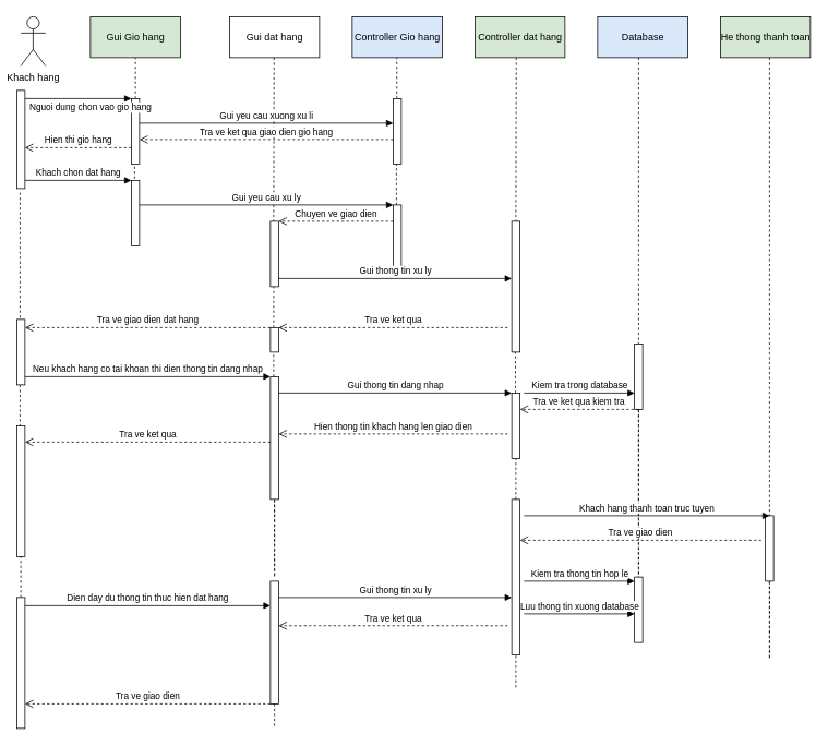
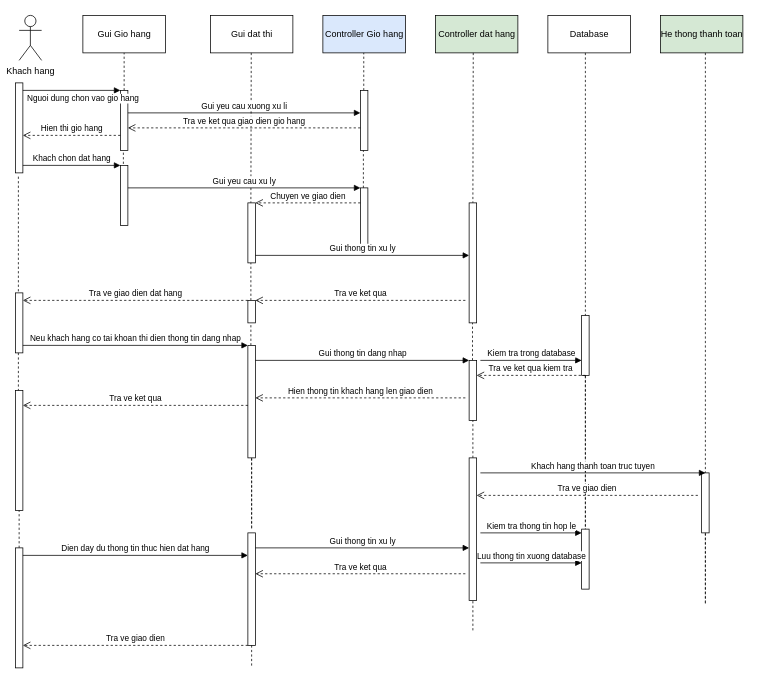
- <mxCell id="3" value="Gui Gio hang" style="html=1;fillColor=#d5e8d4;" parent="1" vertex="1"><mxGeometry x="110" y="20" width="110" height="50" as="geometry" /></mxCell>
+ <mxCell id="3" value="Gui Gio hang" style="html=1;" parent="1" vertex="1"><mxGeometry x="110" y="20" width="110" height="50" as="geometry" /></mxCell>
- <mxCell id="4" value="Gui dat hang" style="html=1;" parent="1" vertex="1"><mxGeometry x="280" y="20" width="110" height="50" as="geometry" /></mxCell>
+ <mxCell id="4" value="Gui dat thi" style="html=1;" parent="1" vertex="1"><mxGeometry x="280" y="20" width="110" height="50" as="geometry" /></mxCell>
- <mxCell id="7" value="Database" style="html=1;fillColor=#dae8fc;" parent="1" vertex="1"><mxGeometry x="730" y="20" width="110" height="50" as="geometry" /></mxCell>
+ <mxCell id="7" value="Database" style="html=1;" parent="1" vertex="1"><mxGeometry x="730" y="20" width="110" height="50" as="geometry" /></mxCell>
